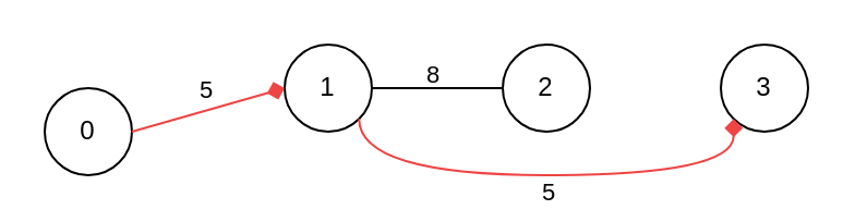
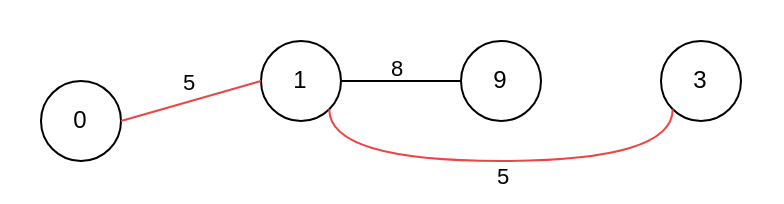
- <mxCell id="4" value="2" style="ellipse;whiteSpace=wrap;html=1;aspect=fixed;fillColor=none;" vertex="1" parent="1"><mxGeometry x="230" y="20" width="40" height="40" as="geometry" /></mxCell>
+ <mxCell id="4" value="9" style="ellipse;whiteSpace=wrap;html=1;aspect=fixed;fillColor=none;" vertex="1" parent="1"><mxGeometry x="230" y="20" width="40" height="40" as="geometry" /></mxCell>
- <mxCell id="6" value="" style="endArrow=diamond;html=1;rounded=0;exitX=1;exitY=0.5;exitDx=0;exitDy=0;entryX=0;entryY=0.5;entryDx=0;entryDy=0;strokeColor=#ef4444;" edge="1" parent="1" source="2" target="3"><mxGeometry width="50" height="50" relative="1" as="geometry"><mxPoint x="150" y="40" as="sourcePoint" /><mxPoint x="200" y="-10" as="targetPoint" /></mxGeometry></mxCell>
+ <mxCell id="6" value="" style="endArrow=none;html=1;rounded=0;exitX=1;exitY=0.5;exitDx=0;exitDy=0;entryX=0;entryY=0.5;entryDx=0;entryDy=0;strokeColor=#ef4444;" edge="1" parent="1" source="2" target="3"><mxGeometry width="50" height="50" relative="1" as="geometry"><mxPoint x="150" y="40" as="sourcePoint" /><mxPoint x="200" y="-10" as="targetPoint" /></mxGeometry></mxCell>
- <mxCell id="10" value="" style="endArrow=diamond;html=1;rounded=0;exitX=1;exitY=1;exitDx=0;exitDy=0;entryX=0;entryY=1;entryDx=0;entryDy=0;edgeStyle=orthogonalEdgeStyle;curved=1;strokeColor=#ef4444;" edge="1" parent="1" source="3" target="5"><mxGeometry width="50" height="50" relative="1" as="geometry"><mxPoint x="60" y="70" as="sourcePoint" /><mxPoint x="140" y="70" as="targetPoint" /><Array as="points"><mxPoint x="164" y="80" /><mxPoint x="336" y="80" /></Array></mxGeometry></mxCell>
+ <mxCell id="10" value="" style="endArrow=none;html=1;rounded=0;exitX=1;exitY=1;exitDx=0;exitDy=0;entryX=0;entryY=1;entryDx=0;entryDy=0;edgeStyle=orthogonalEdgeStyle;curved=1;strokeColor=#ef4444;" edge="1" parent="1" source="3" target="5"><mxGeometry width="50" height="50" relative="1" as="geometry"><mxPoint x="60" y="70" as="sourcePoint" /><mxPoint x="140" y="70" as="targetPoint" /><Array as="points"><mxPoint x="164" y="80" /><mxPoint x="336" y="80" /></Array></mxGeometry></mxCell>
